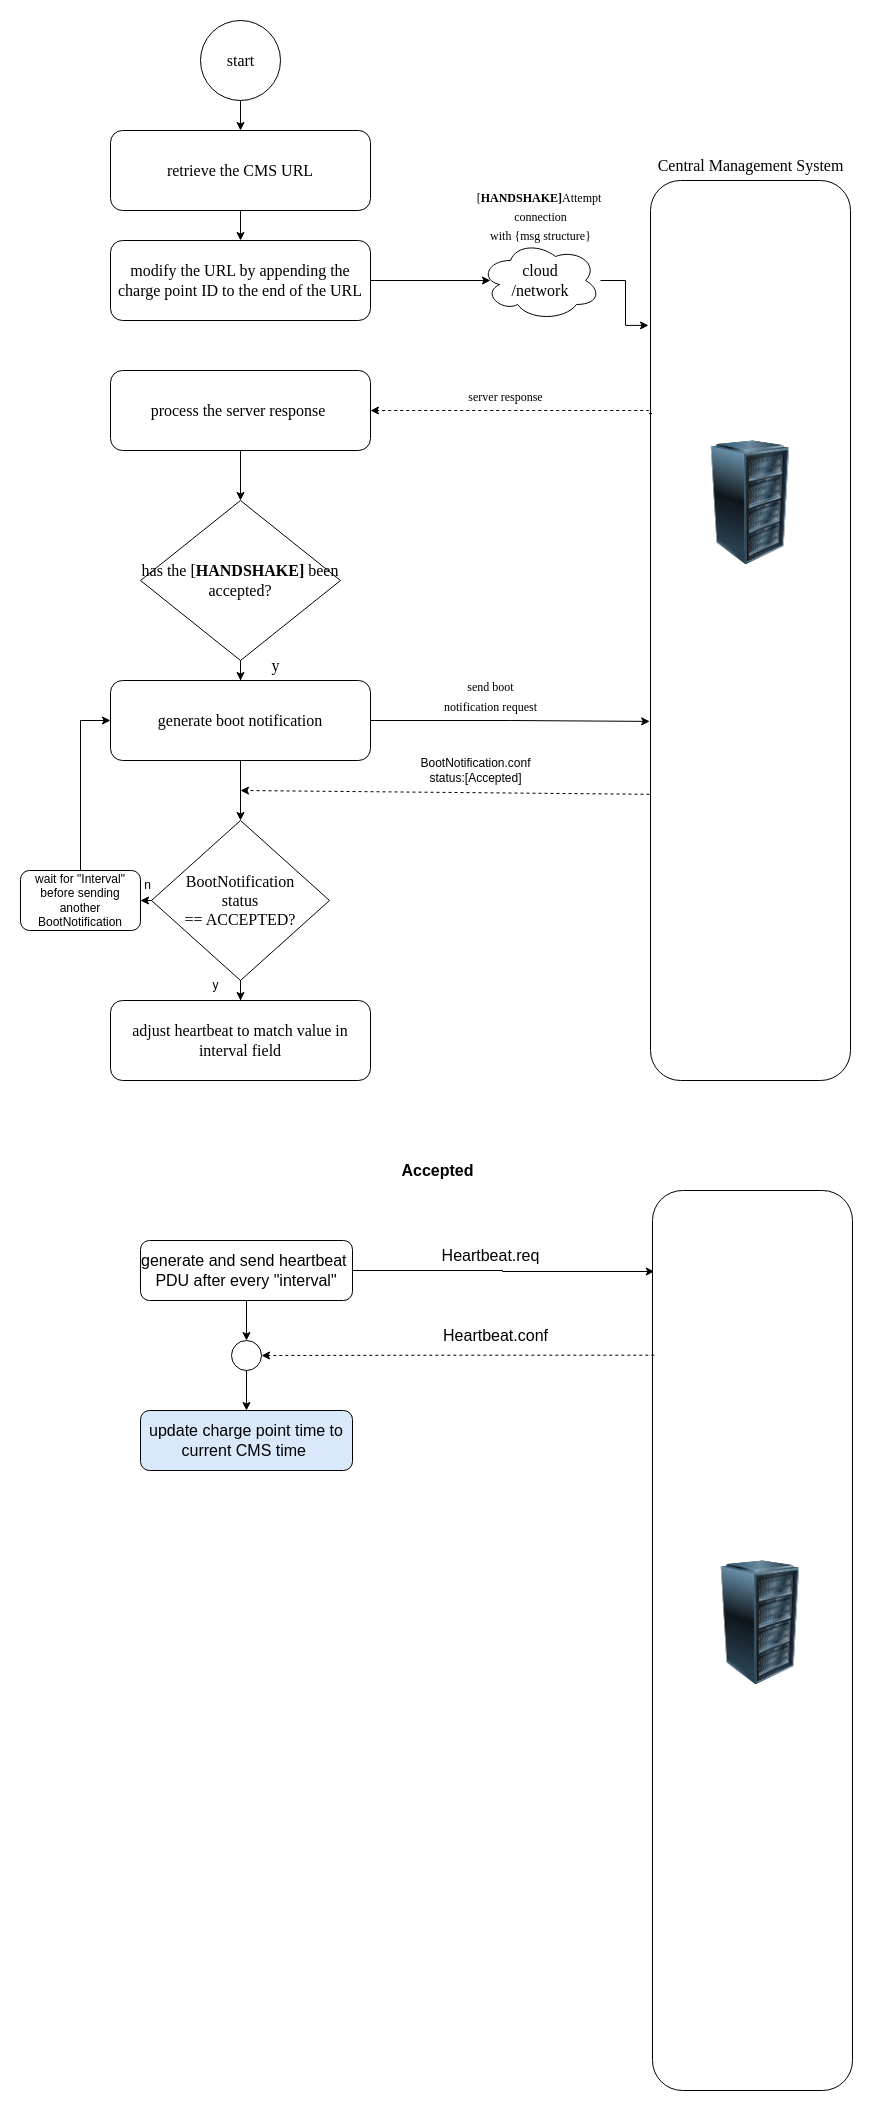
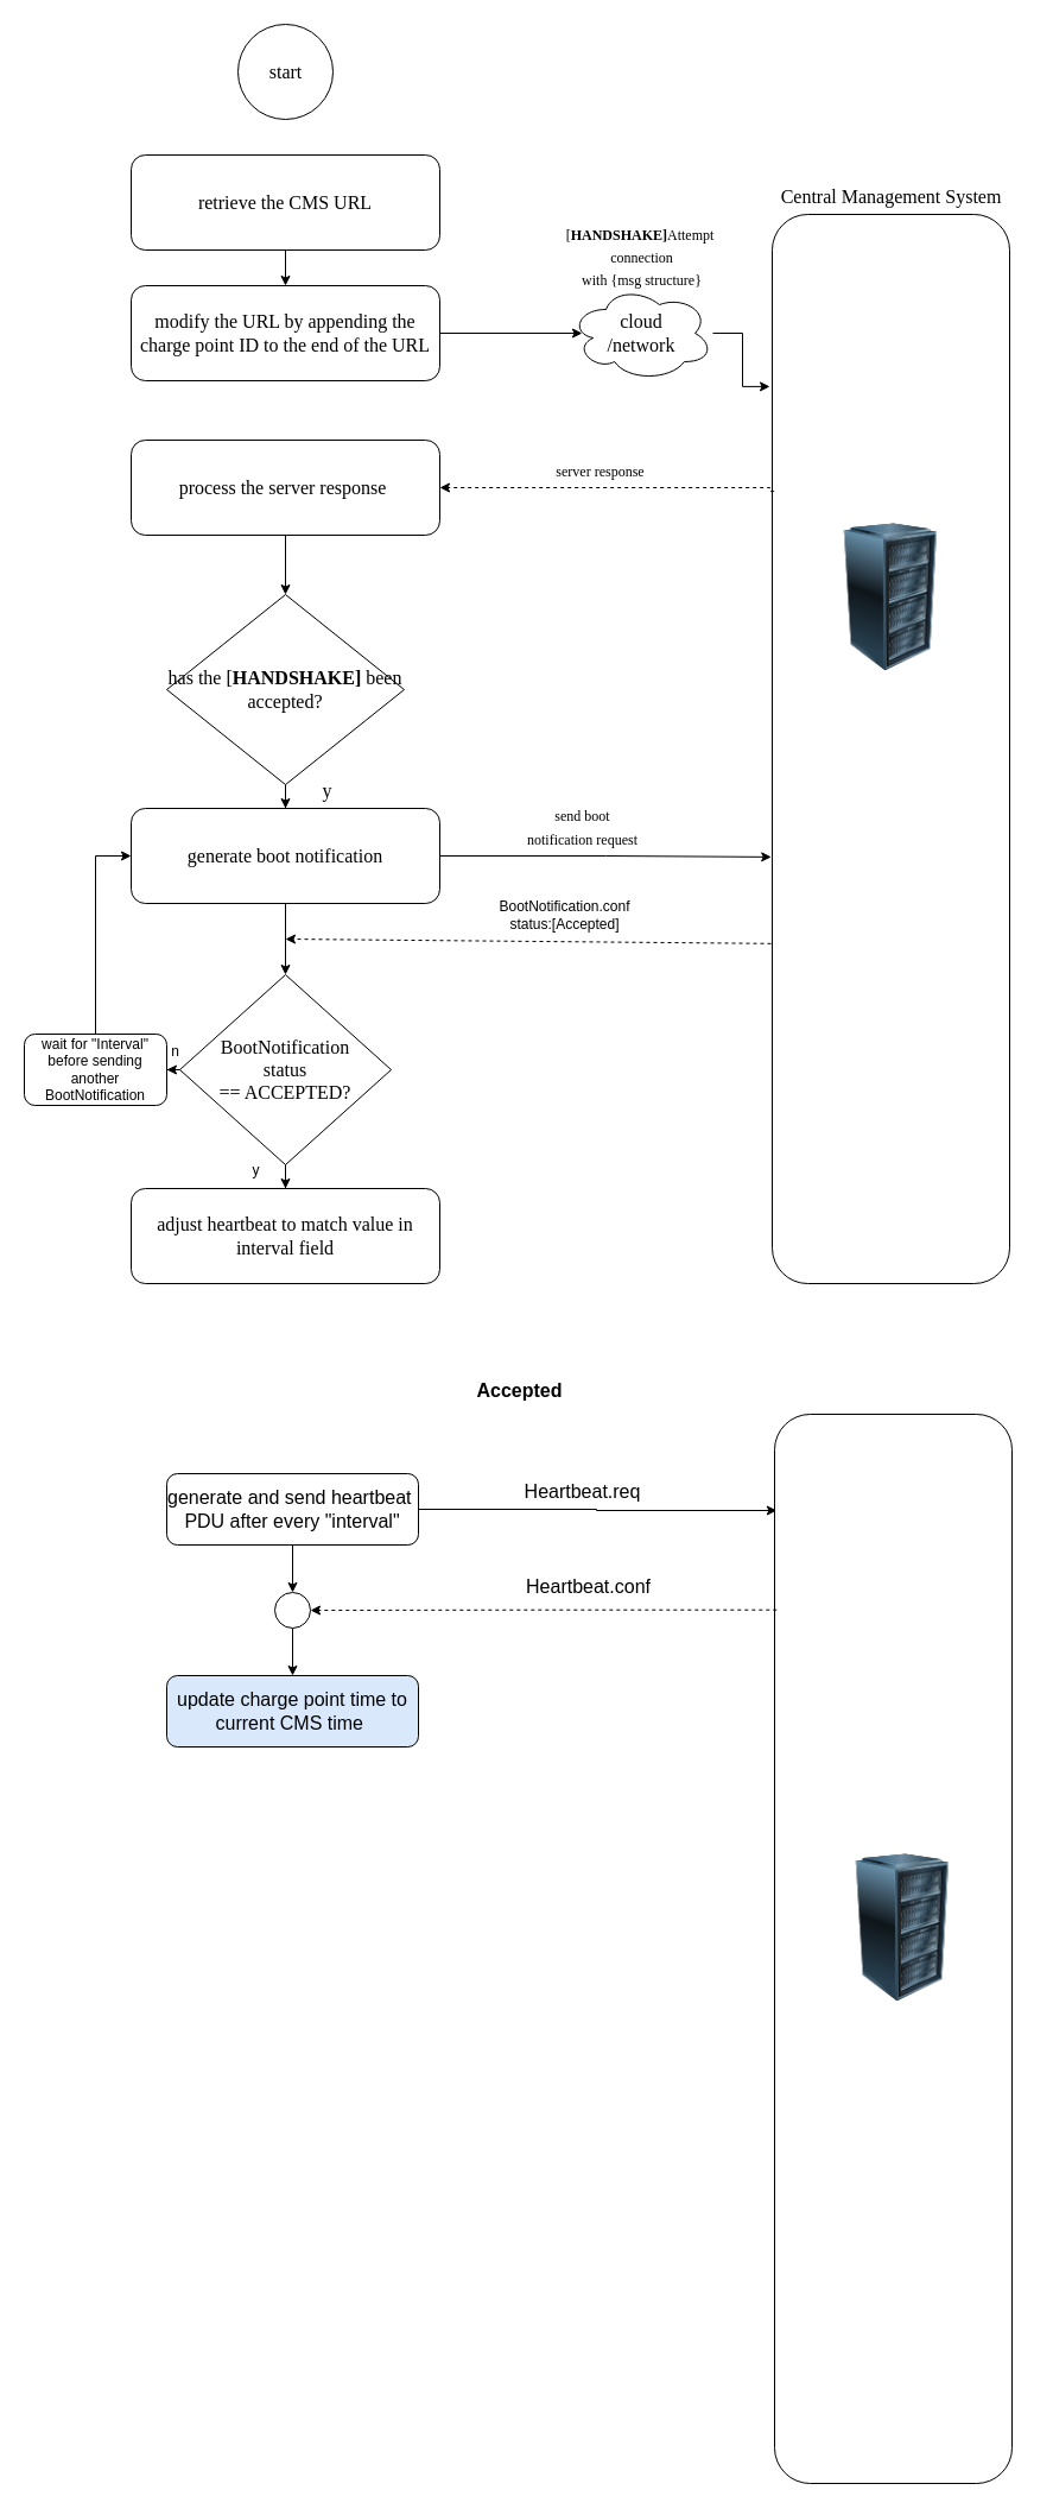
- <mxCell id="3" style="edgeStyle=orthogonalEdgeStyle;rounded=0;orthogonalLoop=1;jettySize=auto;html=1;entryX=0.5;entryY=0;entryDx=0;entryDy=0;fontFamily=Georgia;fontSize=16;" parent="1" source="4" target="8" edge="1"><mxGeometry relative="1" as="geometry" /></mxCell>
